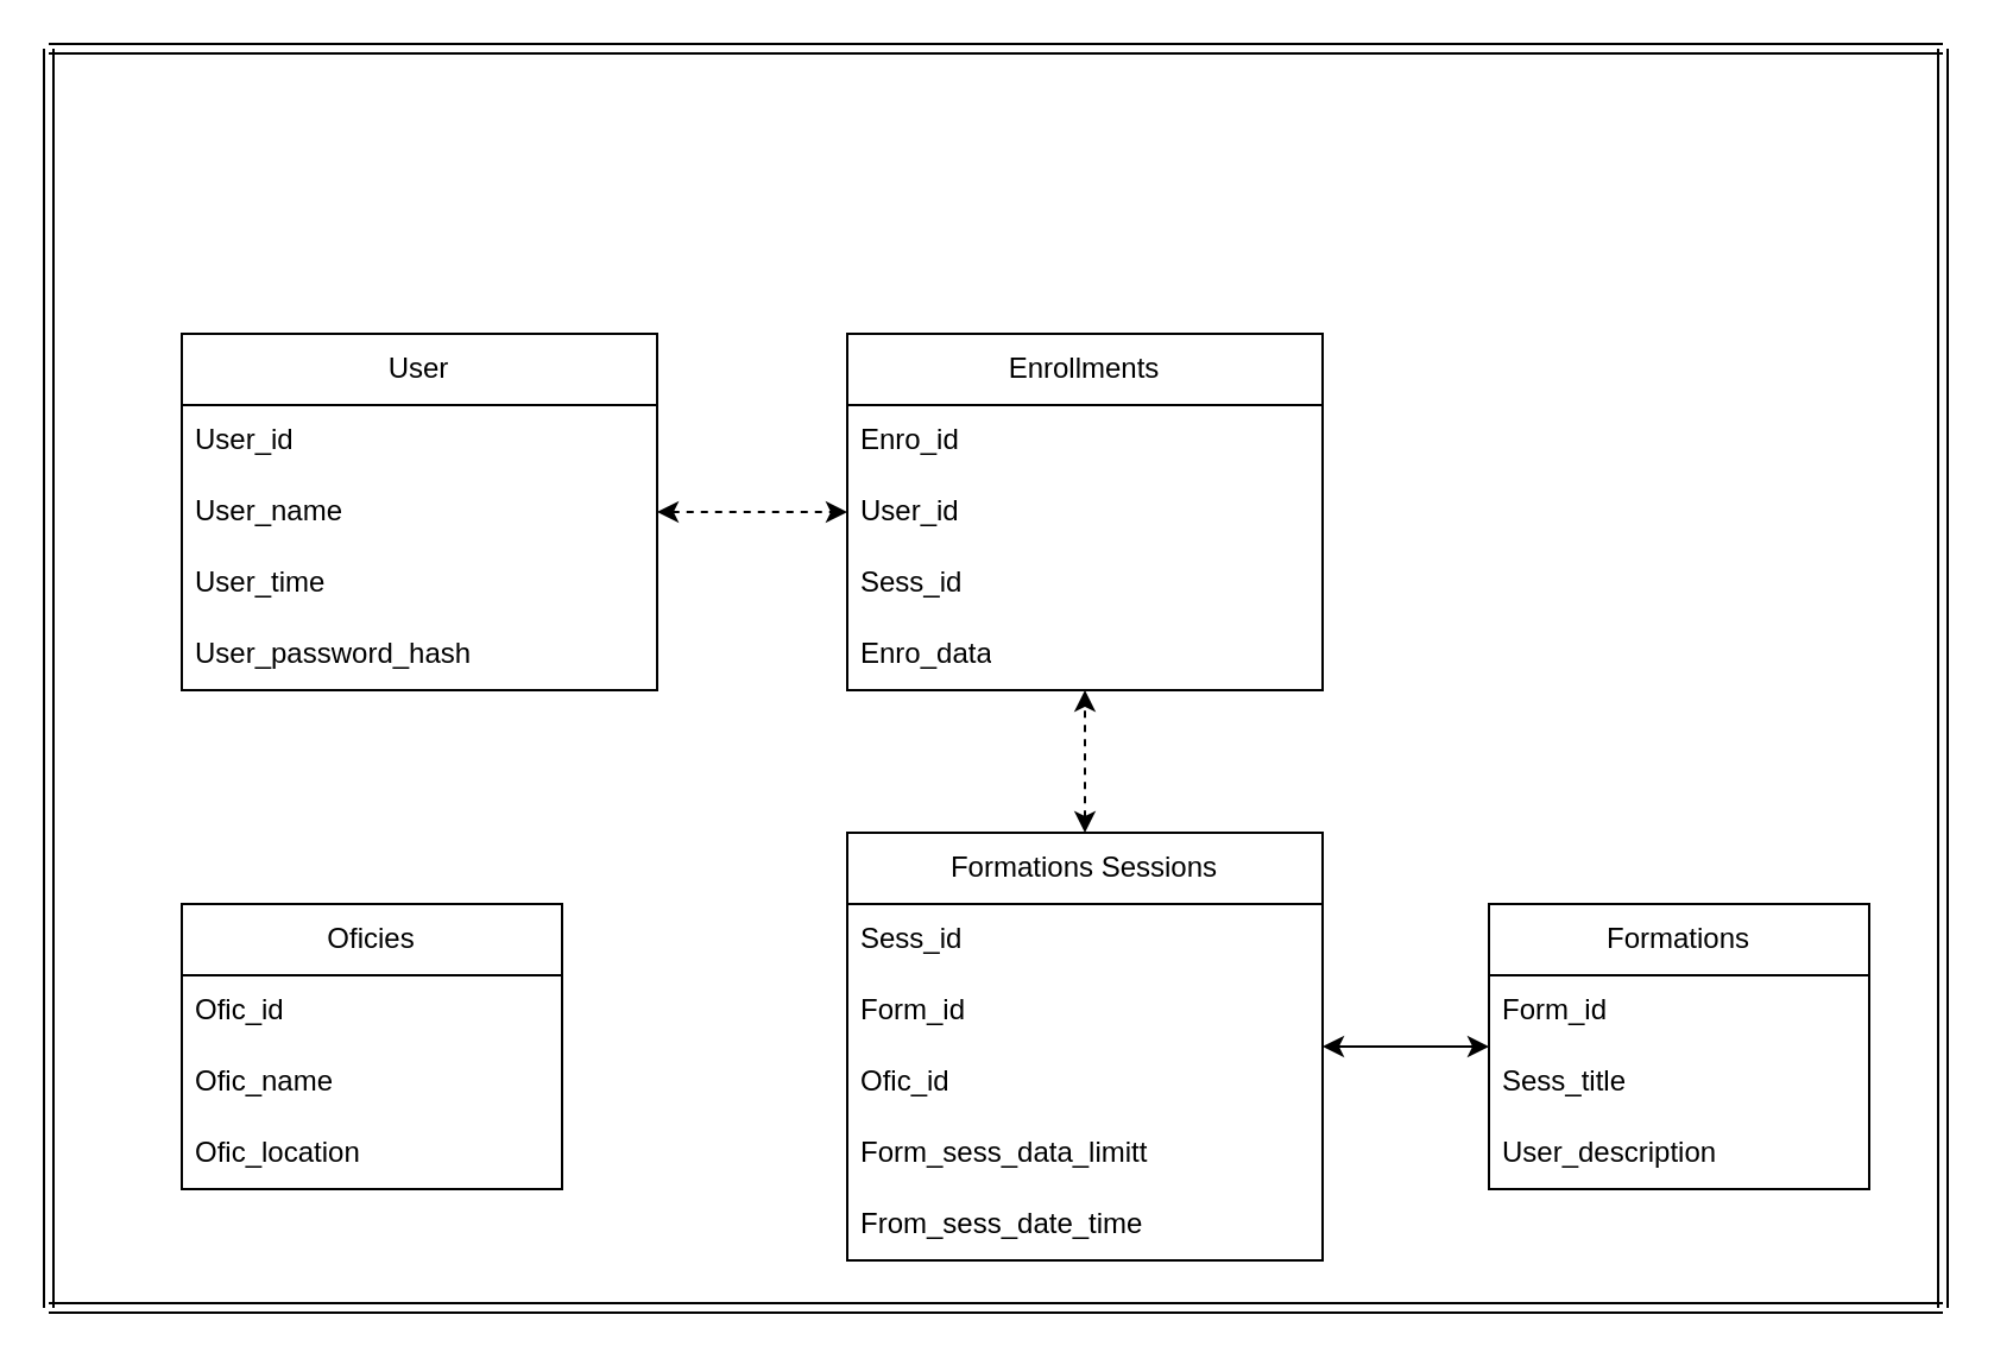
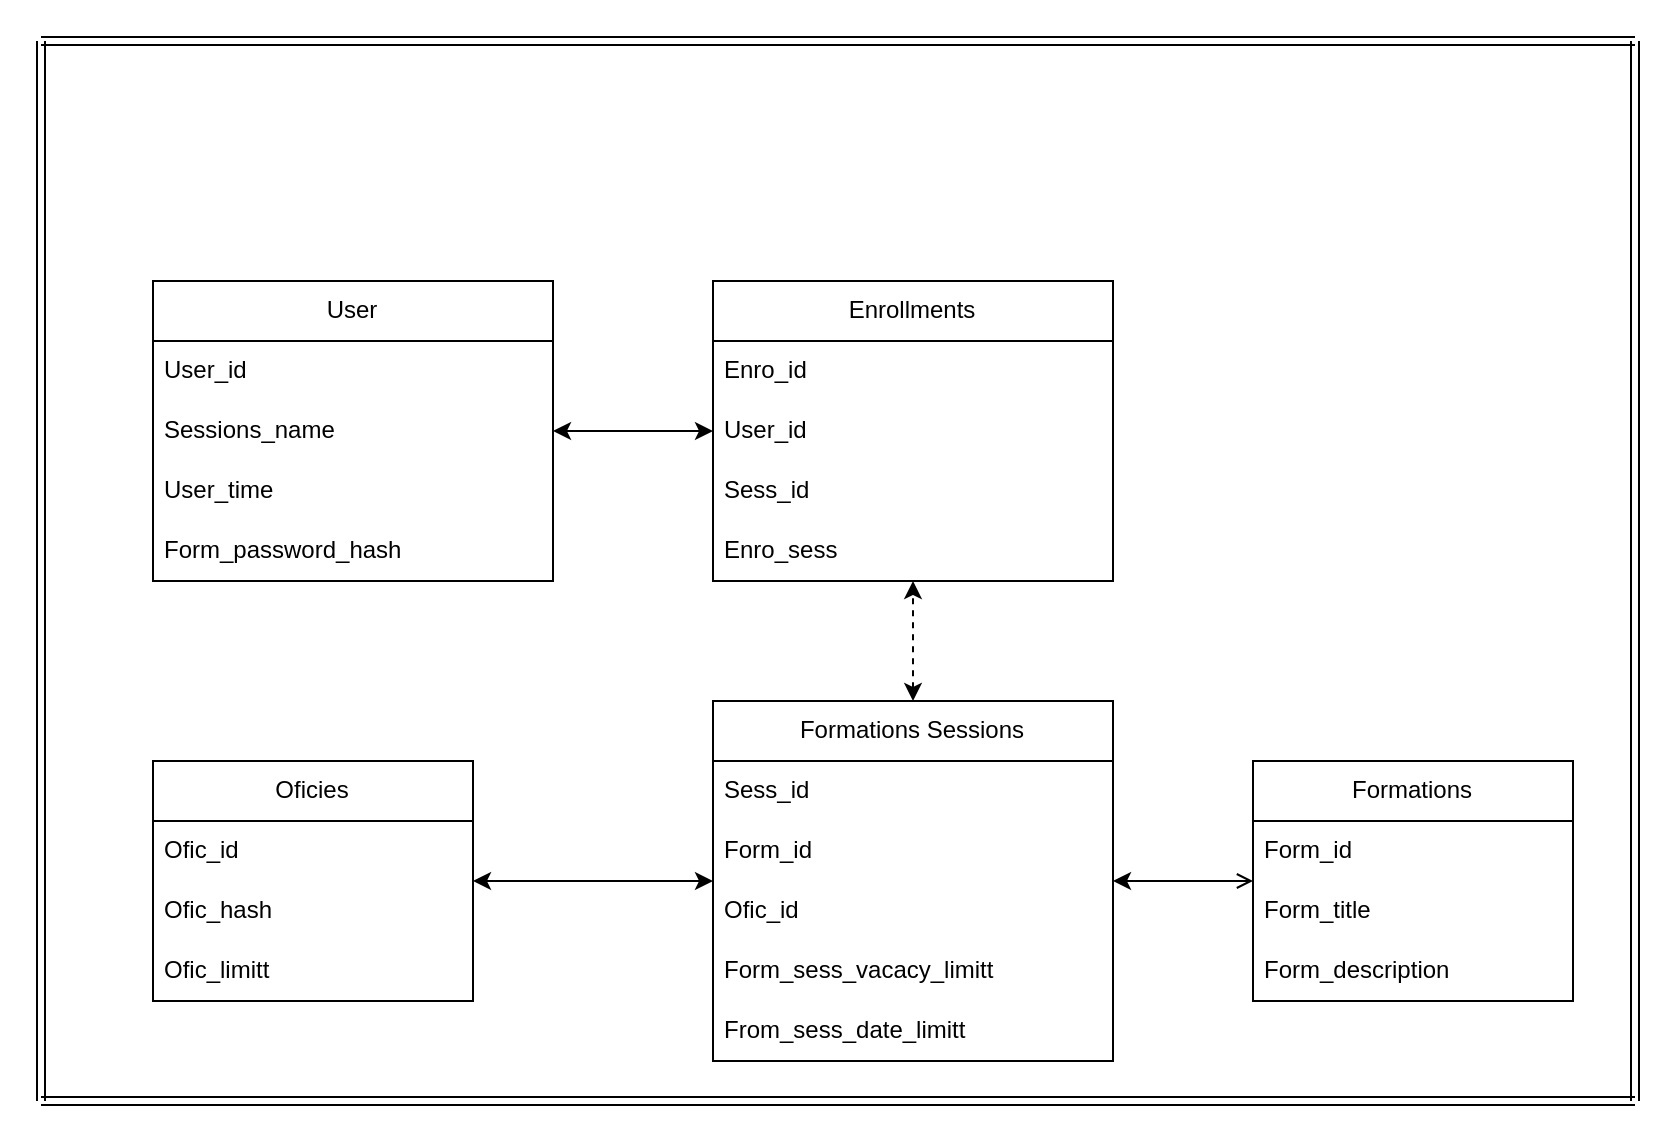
- <mxCell id="4" value="User_name" style="text;strokeColor=none;fillColor=none;align=left;verticalAlign=middle;spacingLeft=4;spacingRight=4;overflow=hidden;points=[[0,0.5],[1,0.5]];portConstraint=eastwest;rotatable=0;whiteSpace=wrap;html=1;" parent="2" vertex="1"><mxGeometry y="60" width="200" height="30" as="geometry" /></mxCell>
+ <mxCell id="4" value="Sessions_name" style="text;strokeColor=none;fillColor=none;align=left;verticalAlign=middle;spacingLeft=4;spacingRight=4;overflow=hidden;points=[[0,0.5],[1,0.5]];portConstraint=eastwest;rotatable=0;whiteSpace=wrap;html=1;" parent="2" vertex="1"><mxGeometry y="60" width="200" height="30" as="geometry" /></mxCell>
- <mxCell id="30" value="" style="endArrow=classic;startArrow=classic;html=1;dashed=1;" parent="1" source="2" target="21" edge="1"><mxGeometry width="50" height="50" relative="1" as="geometry"><mxPoint x="307" y="270" as="sourcePoint" /><mxPoint x="357" y="220" as="targetPoint" /></mxGeometry></mxCell>
+ <mxCell id="30" value="" style="endArrow=classic;startArrow=classic;html=1;" parent="1" source="2" target="21" edge="1"><mxGeometry width="50" height="50" relative="1" as="geometry"><mxPoint x="307" y="270" as="sourcePoint" /><mxPoint x="357" y="220" as="targetPoint" /></mxGeometry></mxCell>
- <mxCell id="6" value="User_password_hash" style="text;strokeColor=none;fillColor=none;align=left;verticalAlign=middle;spacingLeft=4;spacingRight=4;overflow=hidden;points=[[0,0.5],[1,0.5]];portConstraint=eastwest;rotatable=0;whiteSpace=wrap;html=1;" parent="2" vertex="1"><mxGeometry y="120" width="200" height="30" as="geometry" /></mxCell>
+ <mxCell id="6" value="Form_password_hash" style="text;strokeColor=none;fillColor=none;align=left;verticalAlign=middle;spacingLeft=4;spacingRight=4;overflow=hidden;points=[[0,0.5],[1,0.5]];portConstraint=eastwest;rotatable=0;whiteSpace=wrap;html=1;" parent="2" vertex="1"><mxGeometry y="120" width="200" height="30" as="geometry" /></mxCell>
- <mxCell id="25" value="Enro_data" style="text;strokeColor=none;fillColor=none;align=left;verticalAlign=middle;spacingLeft=4;spacingRight=4;overflow=hidden;points=[[0,0.5],[1,0.5]];portConstraint=eastwest;rotatable=0;whiteSpace=wrap;html=1;" parent="21" vertex="1"><mxGeometry y="120" width="200" height="30" as="geometry" /></mxCell>
+ <mxCell id="25" value="Enro_sess" style="text;strokeColor=none;fillColor=none;align=left;verticalAlign=middle;spacingLeft=4;spacingRight=4;overflow=hidden;points=[[0,0.5],[1,0.5]];portConstraint=eastwest;rotatable=0;whiteSpace=wrap;html=1;" parent="21" vertex="1"><mxGeometry y="120" width="200" height="30" as="geometry" /></mxCell>
+ <mxCell id="32" value="" style="endArrow=classic;startArrow=classic;html=1;" parent="1" source="7" target="15" edge="1"><mxGeometry width="50" height="50" relative="1" as="geometry"><mxPoint x="207" y="460" as="sourcePoint" /><mxPoint x="257" y="410" as="targetPoint" /></mxGeometry></mxCell>
- <mxCell id="33" value="" style="endArrow=classic;startArrow=classic;html=1;" parent="1" source="15" target="11" edge="1"><mxGeometry width="50" height="50" relative="1" as="geometry"><mxPoint x="557" y="460" as="sourcePoint" /><mxPoint x="607" y="410" as="targetPoint" /></mxGeometry></mxCell>
+ <mxCell id="33" value="" style="endArrow=open;startArrow=classic;html=1;" parent="1" source="15" target="11" edge="1"><mxGeometry width="50" height="50" relative="1" as="geometry"><mxPoint x="557" y="460" as="sourcePoint" /><mxPoint x="607" y="410" as="targetPoint" /></mxGeometry></mxCell>
- <mxCell id="9" value="Ofic_name" style="text;strokeColor=none;fillColor=none;align=left;verticalAlign=middle;spacingLeft=4;spacingRight=4;overflow=hidden;points=[[0,0.5],[1,0.5]];portConstraint=eastwest;rotatable=0;whiteSpace=wrap;html=1;" parent="7" vertex="1"><mxGeometry y="60" width="160" height="30" as="geometry" /></mxCell>
+ <mxCell id="9" value="Ofic_hash" style="text;strokeColor=none;fillColor=none;align=left;verticalAlign=middle;spacingLeft=4;spacingRight=4;overflow=hidden;points=[[0,0.5],[1,0.5]];portConstraint=eastwest;rotatable=0;whiteSpace=wrap;html=1;" parent="7" vertex="1"><mxGeometry y="60" width="160" height="30" as="geometry" /></mxCell>
- <mxCell id="13" value="Sess_title" style="text;strokeColor=none;fillColor=none;align=left;verticalAlign=middle;spacingLeft=4;spacingRight=4;overflow=hidden;points=[[0,0.5],[1,0.5]];portConstraint=eastwest;rotatable=0;whiteSpace=wrap;html=1;" parent="11" vertex="1"><mxGeometry y="60" width="160" height="30" as="geometry" /></mxCell>
+ <mxCell id="13" value="Form_title" style="text;strokeColor=none;fillColor=none;align=left;verticalAlign=middle;spacingLeft=4;spacingRight=4;overflow=hidden;points=[[0,0.5],[1,0.5]];portConstraint=eastwest;rotatable=0;whiteSpace=wrap;html=1;" parent="11" vertex="1"><mxGeometry y="60" width="160" height="30" as="geometry" /></mxCell>
- <mxCell id="10" value="Ofic_location" style="text;strokeColor=none;fillColor=none;align=left;verticalAlign=middle;spacingLeft=4;spacingRight=4;overflow=hidden;points=[[0,0.5],[1,0.5]];portConstraint=eastwest;rotatable=0;whiteSpace=wrap;html=1;" parent="7" vertex="1"><mxGeometry y="90" width="160" height="30" as="geometry" /></mxCell>
+ <mxCell id="10" value="Ofic_limitt" style="text;strokeColor=none;fillColor=none;align=left;verticalAlign=middle;spacingLeft=4;spacingRight=4;overflow=hidden;points=[[0,0.5],[1,0.5]];portConstraint=eastwest;rotatable=0;whiteSpace=wrap;html=1;" parent="7" vertex="1"><mxGeometry y="90" width="160" height="30" as="geometry" /></mxCell>
- <mxCell id="19" value="Form_sess_data_limitt" style="text;strokeColor=none;fillColor=none;align=left;verticalAlign=middle;spacingLeft=4;spacingRight=4;overflow=hidden;points=[[0,0.5],[1,0.5]];portConstraint=eastwest;rotatable=0;whiteSpace=wrap;html=1;" parent="15" vertex="1"><mxGeometry y="120" width="200" height="30" as="geometry" /></mxCell>
+ <mxCell id="19" value="Form_sess_vacacy_limitt" style="text;strokeColor=none;fillColor=none;align=left;verticalAlign=middle;spacingLeft=4;spacingRight=4;overflow=hidden;points=[[0,0.5],[1,0.5]];portConstraint=eastwest;rotatable=0;whiteSpace=wrap;html=1;" parent="15" vertex="1"><mxGeometry y="120" width="200" height="30" as="geometry" /></mxCell>
- <mxCell id="14" value="User_description" style="text;strokeColor=none;fillColor=none;align=left;verticalAlign=middle;spacingLeft=4;spacingRight=4;overflow=hidden;points=[[0,0.5],[1,0.5]];portConstraint=eastwest;rotatable=0;whiteSpace=wrap;html=1;" parent="11" vertex="1"><mxGeometry y="90" width="160" height="30" as="geometry" /></mxCell>
+ <mxCell id="14" value="Form_description" style="text;strokeColor=none;fillColor=none;align=left;verticalAlign=middle;spacingLeft=4;spacingRight=4;overflow=hidden;points=[[0,0.5],[1,0.5]];portConstraint=eastwest;rotatable=0;whiteSpace=wrap;html=1;" parent="11" vertex="1"><mxGeometry y="90" width="160" height="30" as="geometry" /></mxCell>
- <mxCell id="20" value="From_sess_date_time" style="text;strokeColor=none;fillColor=none;align=left;verticalAlign=middle;spacingLeft=4;spacingRight=4;overflow=hidden;points=[[0,0.5],[1,0.5]];portConstraint=eastwest;rotatable=0;whiteSpace=wrap;html=1;" parent="15" vertex="1"><mxGeometry y="150" width="200" height="30" as="geometry" /></mxCell>
+ <mxCell id="20" value="From_sess_date_limitt" style="text;strokeColor=none;fillColor=none;align=left;verticalAlign=middle;spacingLeft=4;spacingRight=4;overflow=hidden;points=[[0,0.5],[1,0.5]];portConstraint=eastwest;rotatable=0;whiteSpace=wrap;html=1;" parent="15" vertex="1"><mxGeometry y="150" width="200" height="30" as="geometry" /></mxCell>
